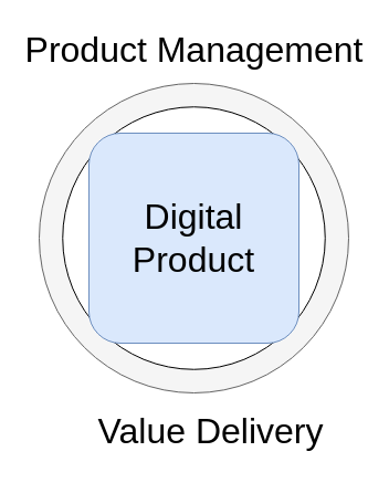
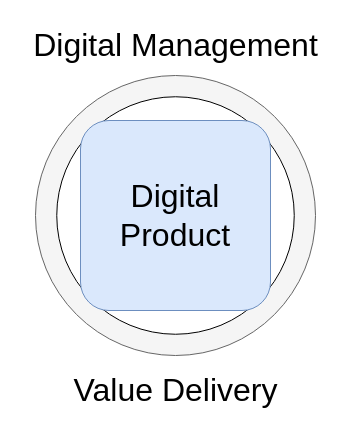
- <mxCell id="5" value="Product Management" style="text;html=1;align=center;verticalAlign=middle;resizable=0;points=[];autosize=1;strokeColor=none;fillColor=none;fontSize=32;" vertex="1" parent="1"><mxGeometry x="20" y="20" width="310" height="50" as="geometry" /></mxCell>
+ <mxCell id="5" value="Digital Management" style="text;html=1;align=center;verticalAlign=middle;resizable=0;points=[];autosize=1;strokeColor=none;fillColor=none;fontSize=32;" vertex="1" parent="1"><mxGeometry x="20" y="20" width="310" height="50" as="geometry" /></mxCell>
- <mxCell id="6" value="Value Delivery" style="text;html=1;align=center;verticalAlign=middle;resizable=0;points=[];autosize=1;strokeColor=none;fillColor=none;fontSize=32;" vertex="1" parent="1"><mxGeometry x="75" y="365" width="230" height="50" as="geometry" /></mxCell>
+ <mxCell id="6" value="Value Delivery" style="text;html=1;align=center;verticalAlign=middle;resizable=0;points=[];autosize=1;strokeColor=none;fillColor=none;fontSize=32;" vertex="1" parent="1"><mxGeometry x="60" y="365" width="230" height="50" as="geometry" /></mxCell>
